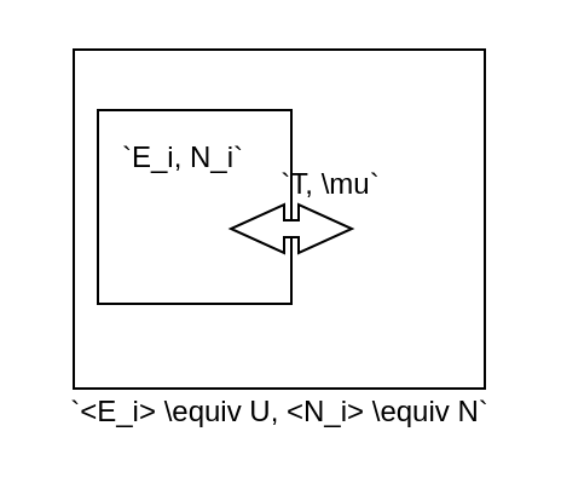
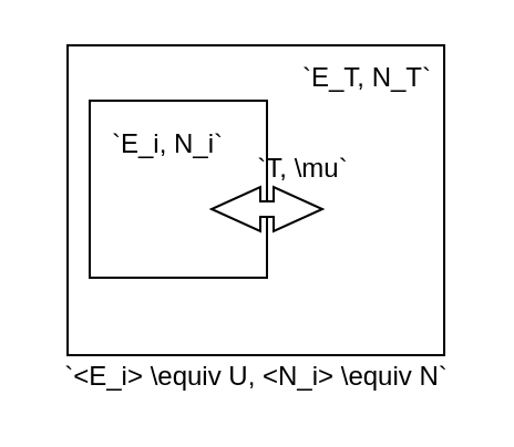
+ <mxCell id="4" value="`E_T, N_T`" style="text;html=1;resizable=0;autosize=1;align=center;verticalAlign=middle;points=[];fillColor=none;strokeColor=none;rounded=0;" parent="1" vertex="1"><mxGeometry x="130" y="25" width="70" height="20" as="geometry" /></mxCell>
